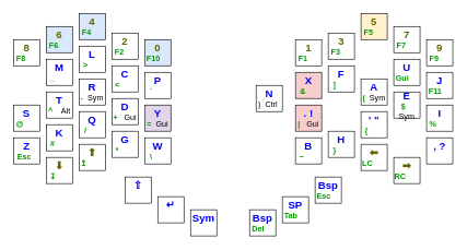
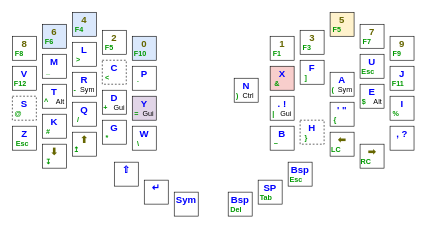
- <mxCell id="16" value="&lt;span style=&quot;font-size: 16px;&quot;&gt;&lt;b style=&quot;&quot;&gt;&lt;font color=&quot;#666600&quot;&gt;2&lt;/font&gt;&lt;/b&gt;&lt;/span&gt;&lt;br&gt;&lt;div&gt;&lt;font color=&quot;#009900&quot;&gt;&lt;b&gt;F2&lt;/b&gt;&lt;/font&gt;&amp;nbsp; &amp;nbsp; &amp;nbsp;&lt;/div&gt;" style="whiteSpace=wrap;html=1;aspect=fixed;" parent="1" vertex="1"><mxGeometry x="170" y="50" width="40" height="40" as="geometry" /></mxCell>
+ <mxCell id="16" value="&lt;span style=&quot;font-size: 16px;&quot;&gt;&lt;b style=&quot;&quot;&gt;&lt;font color=&quot;#666600&quot;&gt;2&lt;/font&gt;&lt;/b&gt;&lt;/span&gt;&lt;br&gt;&lt;div&gt;&lt;font color=&quot;#009900&quot;&gt;&lt;b&gt;F5&lt;/b&gt;&lt;/font&gt;&amp;nbsp; &amp;nbsp; &amp;nbsp;&lt;/div&gt;" style="whiteSpace=wrap;html=1;aspect=fixed;" parent="1" vertex="1"><mxGeometry x="170" y="50" width="40" height="40" as="geometry" /></mxCell>
- <mxCell id="29" value="&lt;font color=&quot;#0000ff&quot;&gt;&lt;span style=&quot;font-size: 16px;&quot;&gt;&lt;b&gt;U&lt;/b&gt;&lt;/span&gt;&lt;/font&gt;&lt;br&gt;&lt;div&gt;&lt;font color=&quot;#009900&quot;&gt;&lt;b&gt;Gui&lt;/b&gt;&lt;/font&gt;&amp;nbsp; &amp;nbsp;&amp;nbsp;&lt;/div&gt;" style="whiteSpace=wrap;html=1;aspect=fixed;" parent="1" vertex="1"><mxGeometry x="600" y="90" width="40" height="40" as="geometry" /></mxCell>
+ <mxCell id="29" value="&lt;font color=&quot;#0000ff&quot;&gt;&lt;span style=&quot;font-size: 16px;&quot;&gt;&lt;b&gt;U&lt;/b&gt;&lt;/span&gt;&lt;/font&gt;&lt;br&gt;&lt;div&gt;&lt;font color=&quot;#009900&quot;&gt;&lt;b&gt;Esc&lt;/b&gt;&lt;/font&gt;&amp;nbsp; &amp;nbsp;&amp;nbsp;&lt;/div&gt;" style="whiteSpace=wrap;html=1;aspect=fixed;" parent="1" vertex="1"><mxGeometry x="600" y="90" width="40" height="40" as="geometry" /></mxCell>
- <mxCell id="17" value="&lt;font color=&quot;#0000ff&quot;&gt;&lt;span style=&quot;font-size: 16px;&quot;&gt;&lt;b&gt;C&lt;/b&gt;&lt;/span&gt;&lt;/font&gt;&lt;br&gt;&lt;div&gt;&lt;font color=&quot;#009900&quot;&gt;&lt;b&gt;&amp;lt;&amp;nbsp; &amp;nbsp;&lt;/b&gt;&lt;/font&gt; &amp;nbsp; &amp;nbsp;&lt;/div&gt;" style="whiteSpace=wrap;html=1;aspect=fixed;" parent="1" vertex="1"><mxGeometry x="170" y="100" width="40" height="40" as="geometry" /></mxCell>
+ <mxCell id="17" value="&lt;font color=&quot;#0000ff&quot;&gt;&lt;span style=&quot;font-size: 16px;&quot;&gt;&lt;b&gt;C&lt;/b&gt;&lt;/span&gt;&lt;/font&gt;&lt;br&gt;&lt;div&gt;&lt;font color=&quot;#009900&quot;&gt;&lt;b&gt;&amp;lt;&amp;nbsp; &amp;nbsp;&lt;/b&gt;&lt;/font&gt; &amp;nbsp; &amp;nbsp;&lt;/div&gt;" style="whiteSpace=wrap;html=1;aspect=fixed;dashed=1;" parent="1" vertex="1"><mxGeometry x="170" y="100" width="40" height="40" as="geometry" /></mxCell>
+ <mxCell id="3" value="&lt;font color=&quot;#0000ff&quot;&gt;&lt;span style=&quot;font-size: 16px;&quot;&gt;&lt;b&gt;V&lt;/b&gt;&lt;/span&gt;&lt;/font&gt;&lt;br&gt;&lt;div&gt;&lt;font color=&quot;#009900&quot;&gt;&lt;b&gt;F12&lt;/b&gt;&lt;/font&gt;&amp;nbsp; &amp;nbsp;&amp;nbsp;&lt;/div&gt;" style="whiteSpace=wrap;html=1;aspect=fixed;" parent="1" vertex="1"><mxGeometry x="20" y="110" width="40" height="40" as="geometry" /></mxCell>
- <mxCell id="30" value="&lt;font color=&quot;#0000ff&quot;&gt;&lt;span style=&quot;font-size: 16px;&quot;&gt;&lt;b&gt;E&lt;/b&gt;&lt;/span&gt;&lt;/font&gt;&lt;br&gt;&lt;div&gt;&lt;font color=&quot;#009900&quot;&gt;&lt;b&gt;$&amp;nbsp;&amp;nbsp;&lt;/b&gt;&lt;/font&gt;&amp;nbsp; Sym&lt;/div&gt;" style="whiteSpace=wrap;html=1;aspect=fixed;" parent="1" vertex="1"><mxGeometry x="600" y="140" width="40" height="40" as="geometry" /></mxCell>
+ <mxCell id="30" value="&lt;font color=&quot;#0000ff&quot;&gt;&lt;span style=&quot;font-size: 16px;&quot;&gt;&lt;b&gt;E&lt;/b&gt;&lt;/span&gt;&lt;/font&gt;&lt;br&gt;&lt;div&gt;&lt;font color=&quot;#009900&quot;&gt;&lt;b&gt;$&amp;nbsp;&amp;nbsp;&lt;/b&gt;&lt;/font&gt;&amp;nbsp; Alt&lt;/div&gt;" style="whiteSpace=wrap;html=1;aspect=fixed;" parent="1" vertex="1"><mxGeometry x="600" y="140" width="40" height="40" as="geometry" /></mxCell>
- <mxCell id="4" value="&lt;font color=&quot;#0000ff&quot;&gt;&lt;span style=&quot;font-size: 16px;&quot;&gt;&lt;b&gt;S&lt;/b&gt;&lt;/span&gt;&lt;/font&gt;&lt;br&gt;&lt;div&gt;&lt;font style=&quot;background-color: initial;&quot; color=&quot;#009900&quot;&gt;&lt;b&gt;@&amp;nbsp;&lt;/b&gt;&lt;/font&gt;&lt;span style=&quot;background-color: initial;&quot;&gt;&amp;nbsp; &amp;nbsp;&lt;/span&gt;&amp;nbsp;&amp;nbsp;&lt;/div&gt;" style="whiteSpace=wrap;html=1;aspect=fixed;" parent="1" vertex="1"><mxGeometry x="20" y="160" width="40" height="40" as="geometry" /></mxCell>
+ <mxCell id="4" value="&lt;font color=&quot;#0000ff&quot;&gt;&lt;span style=&quot;font-size: 16px;&quot;&gt;&lt;b&gt;S&lt;/b&gt;&lt;/span&gt;&lt;/font&gt;&lt;br&gt;&lt;div&gt;&lt;font style=&quot;background-color: initial;&quot; color=&quot;#009900&quot;&gt;&lt;b&gt;@&amp;nbsp;&lt;/b&gt;&lt;/font&gt;&lt;span style=&quot;background-color: initial;&quot;&gt;&amp;nbsp; &amp;nbsp;&lt;/span&gt;&amp;nbsp;&amp;nbsp;&lt;/div&gt;" style="whiteSpace=wrap;html=1;aspect=fixed;dashed=1;" parent="1" vertex="1"><mxGeometry x="20" y="160" width="40" height="40" as="geometry" /></mxCell>
- <mxCell id="38" value="&lt;font color=&quot;#0000ff&quot;&gt;&lt;span style=&quot;font-size: 16px;&quot;&gt;&lt;b&gt;. !&lt;/b&gt;&lt;/span&gt;&lt;/font&gt;&lt;br&gt;&lt;div&gt;&lt;font color=&quot;#009900&quot;&gt;&lt;b&gt;|&amp;nbsp;&amp;nbsp;&lt;/b&gt;&lt;/font&gt;&amp;nbsp;Gui&lt;/div&gt;" style="whiteSpace=wrap;html=1;aspect=fixed;fillColor=#f8cecc;" parent="1" vertex="1"><mxGeometry x="450" y="160" width="40" height="40" as="geometry" /></mxCell>
+ <mxCell id="38" value="&lt;font color=&quot;#0000ff&quot;&gt;&lt;span style=&quot;font-size: 16px;&quot;&gt;&lt;b&gt;. !&lt;/b&gt;&lt;/span&gt;&lt;/font&gt;&lt;br&gt;&lt;div&gt;&lt;font color=&quot;#009900&quot;&gt;&lt;b&gt;|&amp;nbsp;&amp;nbsp;&lt;/b&gt;&lt;/font&gt;&amp;nbsp;Gui&lt;/div&gt;" style="whiteSpace=wrap;html=1;aspect=fixed;" parent="1" vertex="1"><mxGeometry x="450" y="160" width="40" height="40" as="geometry" /></mxCell>
- <mxCell id="43" value="&lt;font color=&quot;#0000ff&quot;&gt;&lt;span style=&quot;font-size: 16px;&quot;&gt;&lt;b&gt;H&lt;/b&gt;&lt;/span&gt;&lt;/font&gt;&lt;br&gt;&lt;div&gt;&lt;font color=&quot;#009900&quot;&gt;&lt;b&gt;}&amp;nbsp;&amp;nbsp;&lt;/b&gt;&lt;/font&gt;&amp;nbsp; &amp;nbsp;&amp;nbsp;&lt;/div&gt;" style="whiteSpace=wrap;html=1;aspect=fixed;" parent="1" vertex="1"><mxGeometry x="500" y="200" width="40" height="40" as="geometry" /></mxCell>
+ <mxCell id="43" value="&lt;font color=&quot;#0000ff&quot;&gt;&lt;span style=&quot;font-size: 16px;&quot;&gt;&lt;b&gt;H&lt;/b&gt;&lt;/span&gt;&lt;/font&gt;&lt;br&gt;&lt;div&gt;&lt;font color=&quot;#009900&quot;&gt;&lt;b&gt;}&amp;nbsp;&amp;nbsp;&lt;/b&gt;&lt;/font&gt;&amp;nbsp; &amp;nbsp;&amp;nbsp;&lt;/div&gt;" style="whiteSpace=wrap;html=1;aspect=fixed;dashed=1;" parent="1" vertex="1"><mxGeometry x="500" y="200" width="40" height="40" as="geometry" /></mxCell>
